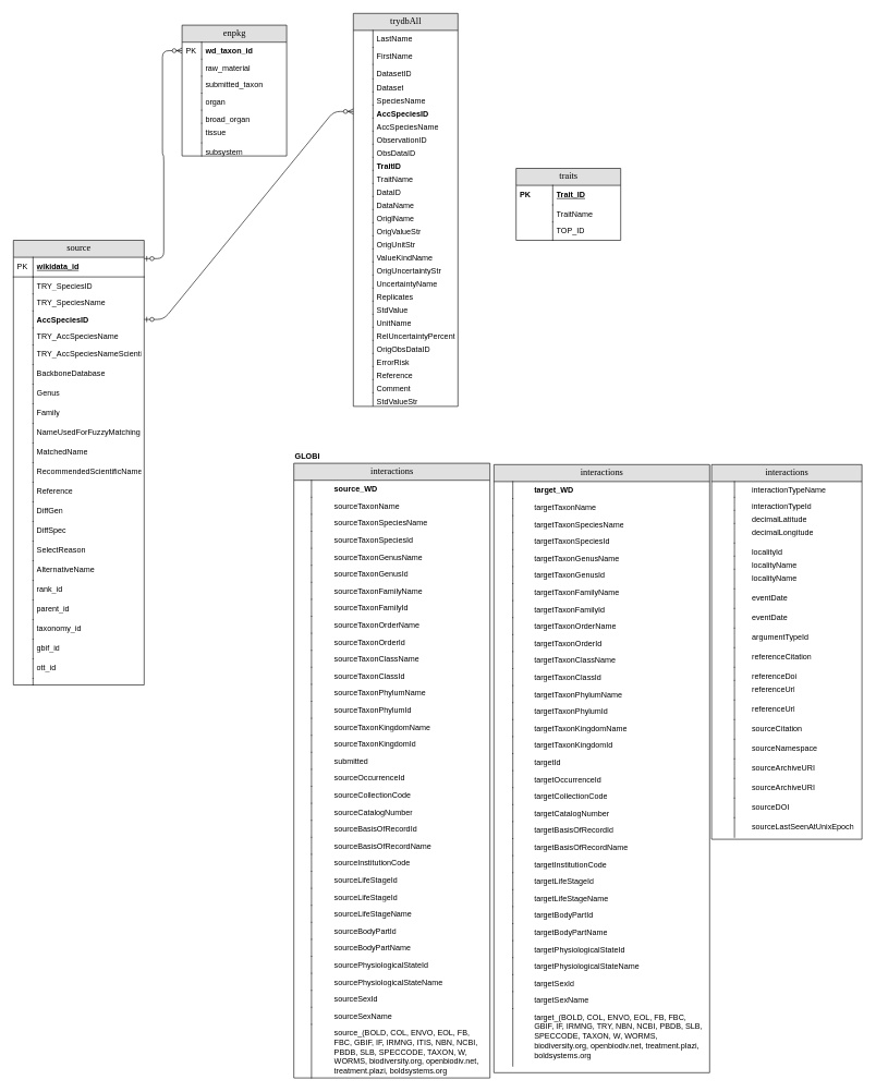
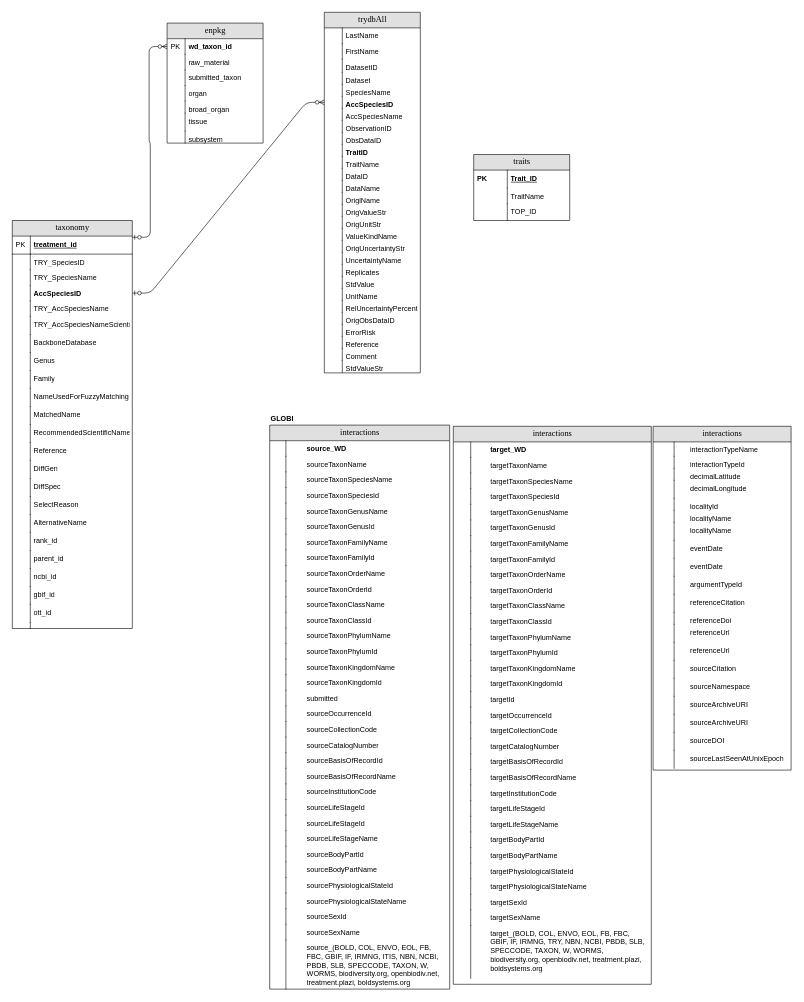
- <mxCell id="148" value="source" style="swimlane;html=1;fontStyle=0;childLayout=stackLayout;horizontal=1;startSize=26;fillColor=#e0e0e0;horizontalStack=0;resizeParent=1;resizeLast=0;collapsible=1;marginBottom=0;swimlaneFillColor=#ffffff;align=center;rounded=0;shadow=0;comic=0;labelBackgroundColor=none;strokeWidth=1;fontFamily=Verdana;fontSize=14" parent="1" vertex="1"><mxGeometry x="20" y="367" width="200" height="680" as="geometry" /></mxCell>
+ <mxCell id="148" value="taxonomy" style="swimlane;html=1;fontStyle=0;childLayout=stackLayout;horizontal=1;startSize=26;fillColor=#e0e0e0;horizontalStack=0;resizeParent=1;resizeLast=0;collapsible=1;marginBottom=0;swimlaneFillColor=#ffffff;align=center;rounded=0;shadow=0;comic=0;labelBackgroundColor=none;strokeWidth=1;fontFamily=Verdana;fontSize=14" parent="1" vertex="1"><mxGeometry x="20" y="367" width="200" height="680" as="geometry" /></mxCell>
- <mxCell id="149" value="wikidata_id" style="shape=partialRectangle;top=0;left=0;right=0;bottom=1;html=1;align=left;verticalAlign=middle;fillColor=none;spacingLeft=34;spacingRight=4;whiteSpace=wrap;overflow=hidden;rotatable=0;points=[[0,0.5],[1,0.5]];portConstraint=eastwest;dropTarget=0;fontStyle=5;" parent="148" vertex="1"><mxGeometry y="26" width="200" height="30" as="geometry" /></mxCell>
+ <mxCell id="149" value="treatment_id" style="shape=partialRectangle;top=0;left=0;right=0;bottom=1;html=1;align=left;verticalAlign=middle;fillColor=none;spacingLeft=34;spacingRight=4;whiteSpace=wrap;overflow=hidden;rotatable=0;points=[[0,0.5],[1,0.5]];portConstraint=eastwest;dropTarget=0;fontStyle=5;" parent="148" vertex="1"><mxGeometry y="26" width="200" height="30" as="geometry" /></mxCell>
- <mxCell id="187" value="taxonomy_id" style="shape=partialRectangle;top=0;left=0;right=0;bottom=0;html=1;align=left;verticalAlign=top;fillColor=none;spacingLeft=34;spacingRight=4;whiteSpace=wrap;overflow=hidden;rotatable=0;points=[[0,0.5],[1,0.5]];portConstraint=eastwest;dropTarget=0;" parent="148" vertex="1"><mxGeometry y="580" width="200" height="30" as="geometry" /></mxCell>
+ <mxCell id="187" value="ncbi_id" style="shape=partialRectangle;top=0;left=0;right=0;bottom=0;html=1;align=left;verticalAlign=top;fillColor=none;spacingLeft=34;spacingRight=4;whiteSpace=wrap;overflow=hidden;rotatable=0;points=[[0,0.5],[1,0.5]];portConstraint=eastwest;dropTarget=0;" parent="148" vertex="1"><mxGeometry y="580" width="200" height="30" as="geometry" /></mxCell>
